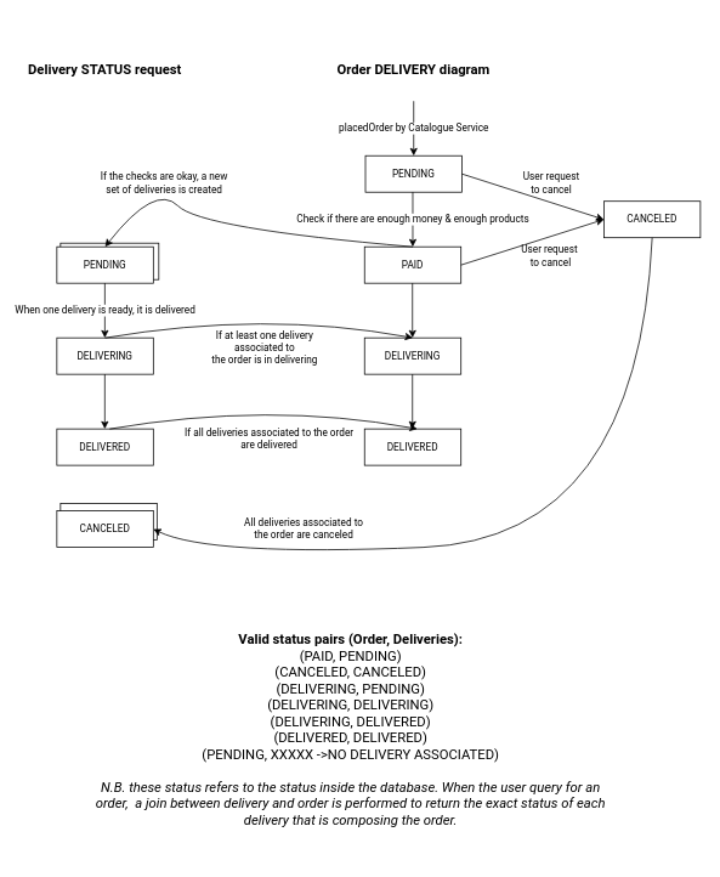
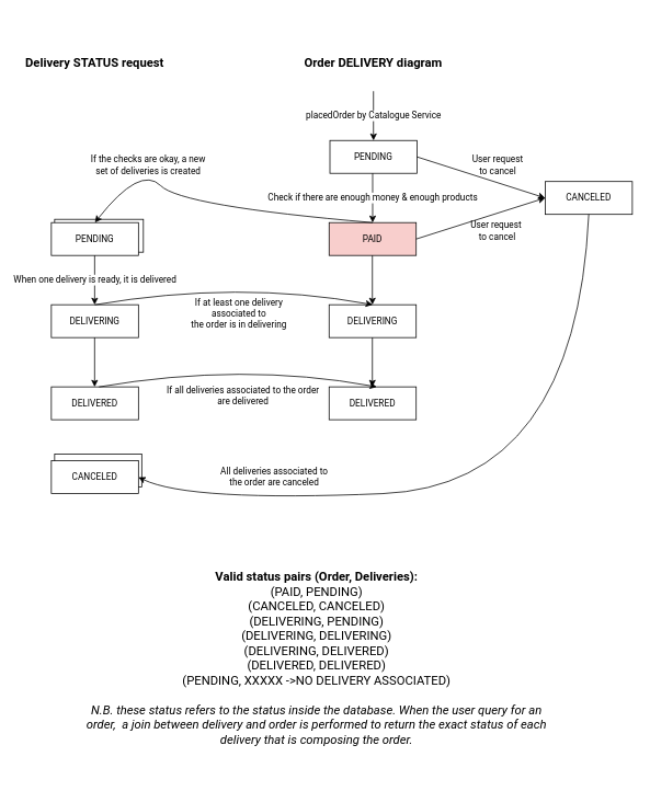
- <mxCell id="6" value="PAID" style="rounded=0;whiteSpace=wrap;html=1;fontFamily=Roboto;fontSource=https%3A%2F%2Ffonts.googleapis.com%2Fcss%3Ffamily%3DRoboto;fontSize=11;" vertex="1" parent="1"><mxGeometry x="400" y="270" width="106" height="40" as="geometry" /></mxCell>
+ <mxCell id="6" value="PAID" style="rounded=0;whiteSpace=wrap;html=1;fontFamily=Roboto;fontSource=https%3A%2F%2Ffonts.googleapis.com%2Fcss%3Ffamily%3DRoboto;fontSize=11;fillColor=#f8cecc;" vertex="1" parent="1"><mxGeometry x="400" y="270" width="106" height="40" as="geometry" /></mxCell>
